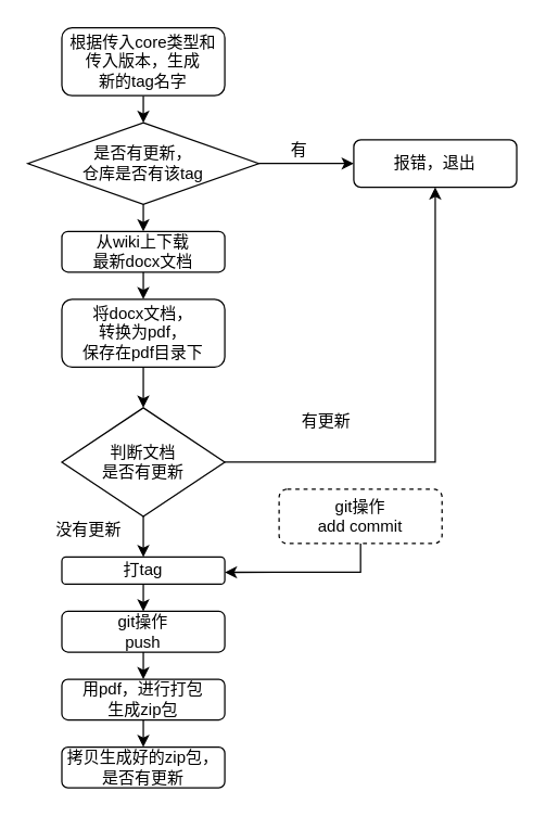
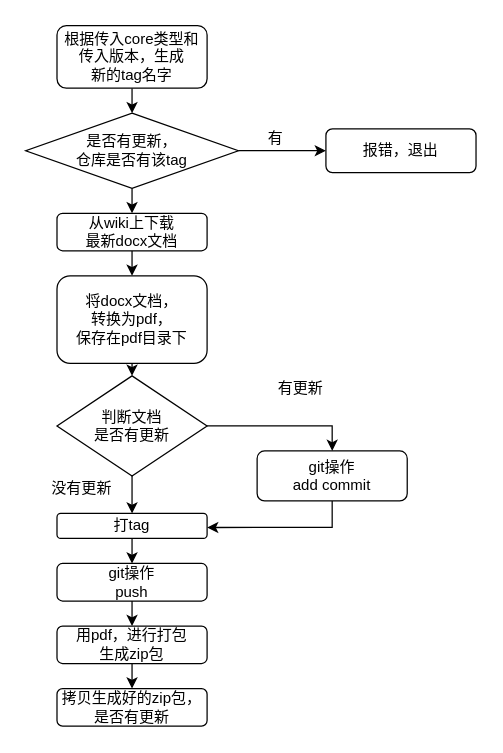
- <mxCell id="11" value="将docx文档，&lt;br&gt;转换为pdf，&lt;br&gt;保存在pdf目录下" style="rounded=1;whiteSpace=wrap;html=1;" parent="1" vertex="1"><mxGeometry x="45" y="220" width="120" height="50" as="geometry" /></mxCell>
+ <mxCell id="11" value="将docx文档，&lt;br&gt;转换为pdf，&lt;br&gt;保存在pdf目录下" style="rounded=1;whiteSpace=wrap;html=1;" parent="1" vertex="1"><mxGeometry x="45" y="220" width="120" height="70" as="geometry" /></mxCell>
- <mxCell id="3" style="edgeStyle=orthogonalEdgeStyle;rounded=0;orthogonalLoop=1;jettySize=auto;html=1;exitX=1;exitY=0.5;exitDx=0;exitDy=0;" parent="1" source="4" target="19" edge="1"><mxGeometry relative="1" as="geometry" /></mxCell>
+ <mxCell id="3" style="edgeStyle=orthogonalEdgeStyle;rounded=0;orthogonalLoop=1;jettySize=auto;html=1;exitX=1;exitY=0.5;exitDx=0;exitDy=0;entryX=0.5;entryY=0;entryDx=0;entryDy=0;" parent="1" source="4" target="13" edge="1"><mxGeometry relative="1" as="geometry" /></mxCell>
- <mxCell id="13" value="git操作&lt;br&gt;add commit" style="rounded=1;whiteSpace=wrap;html=1;dashed=1;" parent="1" vertex="1"><mxGeometry x="205" y="360" width="120" height="40" as="geometry" /></mxCell>
+ <mxCell id="13" value="git操作&lt;br&gt;add commit" style="rounded=1;whiteSpace=wrap;html=1;" parent="1" vertex="1"><mxGeometry x="205" y="360" width="120" height="40" as="geometry" /></mxCell>
